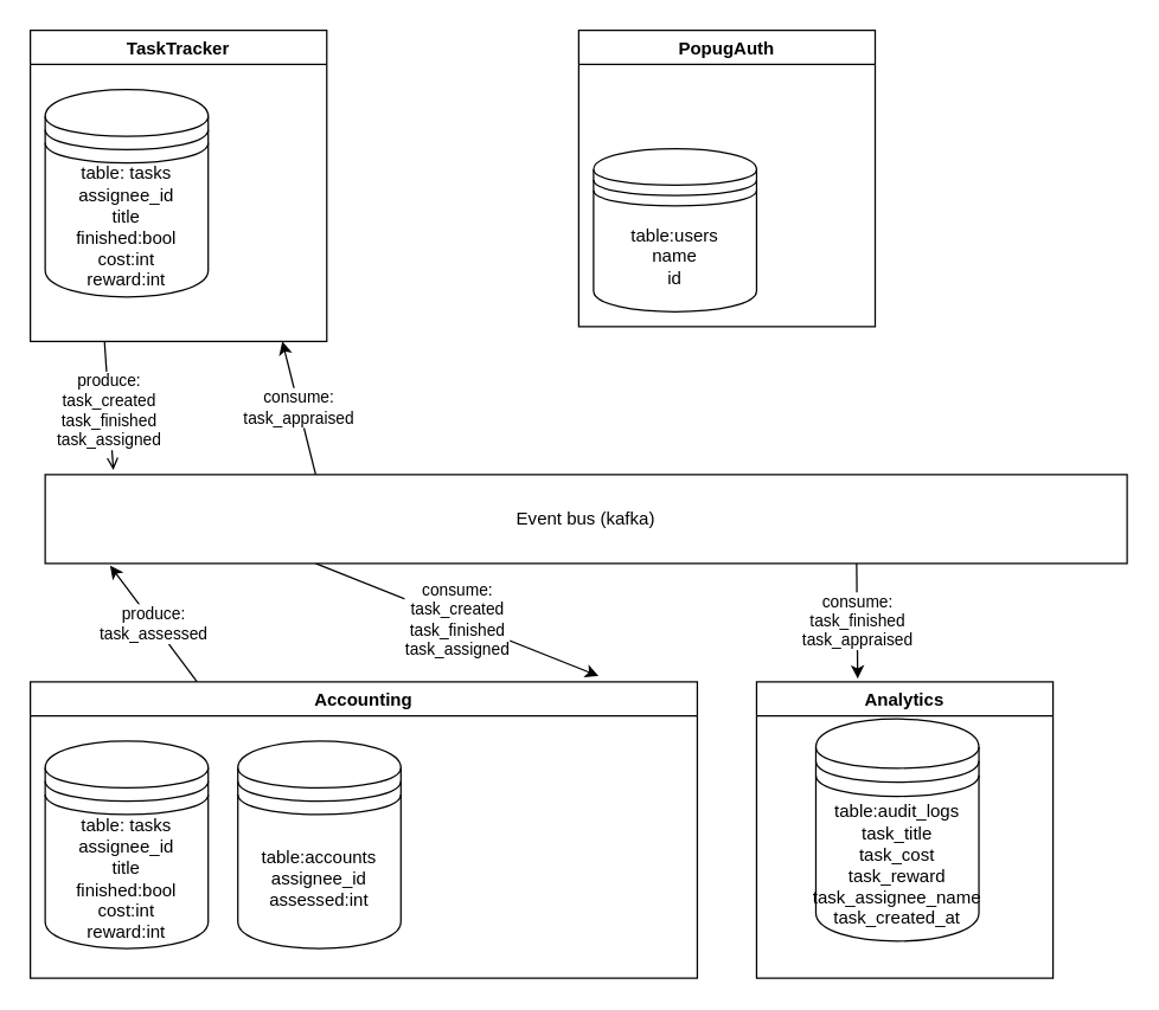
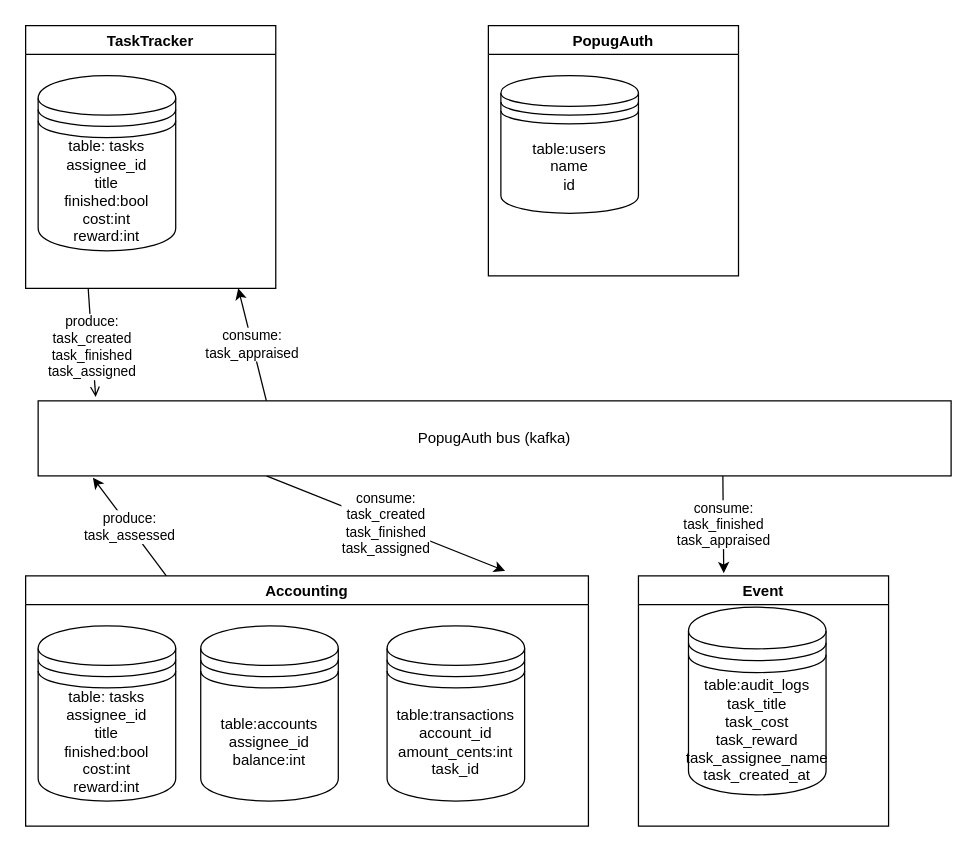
- <mxCell id="14" value="table:users&lt;br&gt;name&lt;br&gt;id" style="shape=datastore;whiteSpace=wrap;html=1;" vertex="1" parent="13"><mxGeometry x="10" y="80" width="110" height="110" as="geometry" /></mxCell>
+ <mxCell id="14" value="table:users&lt;br&gt;name&lt;br&gt;id" style="shape=datastore;whiteSpace=wrap;html=1;" vertex="1" parent="13"><mxGeometry x="10" y="40" width="110" height="110" as="geometry" /></mxCell>
- <mxCell id="18" value="Event bus (kafka)" style="rounded=0;whiteSpace=wrap;html=1;" vertex="1" parent="1"><mxGeometry x="30" y="320" width="730" height="60" as="geometry" /></mxCell>
+ <mxCell id="18" value="PopugAuth bus (kafka)" style="rounded=0;whiteSpace=wrap;html=1;" vertex="1" parent="1"><mxGeometry x="30" y="320" width="730" height="60" as="geometry" /></mxCell>
- <mxCell id="11" value="Analytics" style="swimlane;" parent="1" vertex="1"><mxGeometry x="510" y="460" width="200" height="200" as="geometry" /></mxCell>
+ <mxCell id="11" value="Event" style="swimlane;" parent="1" vertex="1"><mxGeometry x="510" y="460" width="200" height="200" as="geometry" /></mxCell>
+ <mxCell id="10" value="table:transactions&lt;br&gt;account_id&lt;br&gt;amount_cents:int&lt;br&gt;task_id" style="shape=datastore;whiteSpace=wrap;html=1;" vertex="1" parent="7"><mxGeometry x="289" y="40" width="110" height="140" as="geometry" /></mxCell>
- <mxCell id="9" value="table:accounts&lt;br&gt;assignee_id&lt;br&gt;assessed:int" style="shape=datastore;whiteSpace=wrap;html=1;" vertex="1" parent="7"><mxGeometry x="140" y="40" width="110" height="140" as="geometry" /></mxCell>
+ <mxCell id="9" value="table:accounts&lt;br&gt;assignee_id&lt;br&gt;balance:int" style="shape=datastore;whiteSpace=wrap;html=1;" vertex="1" parent="7"><mxGeometry x="140" y="40" width="110" height="140" as="geometry" /></mxCell>
